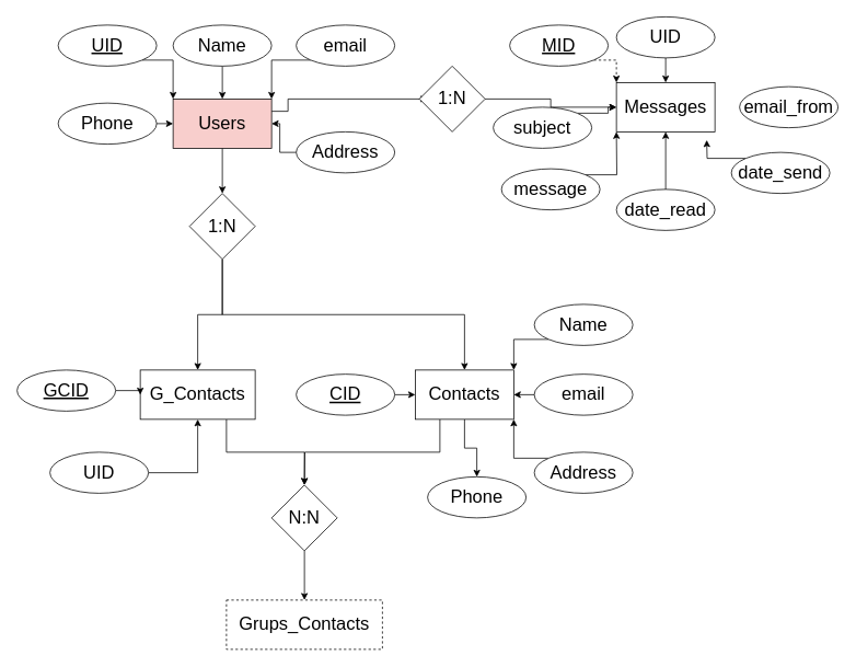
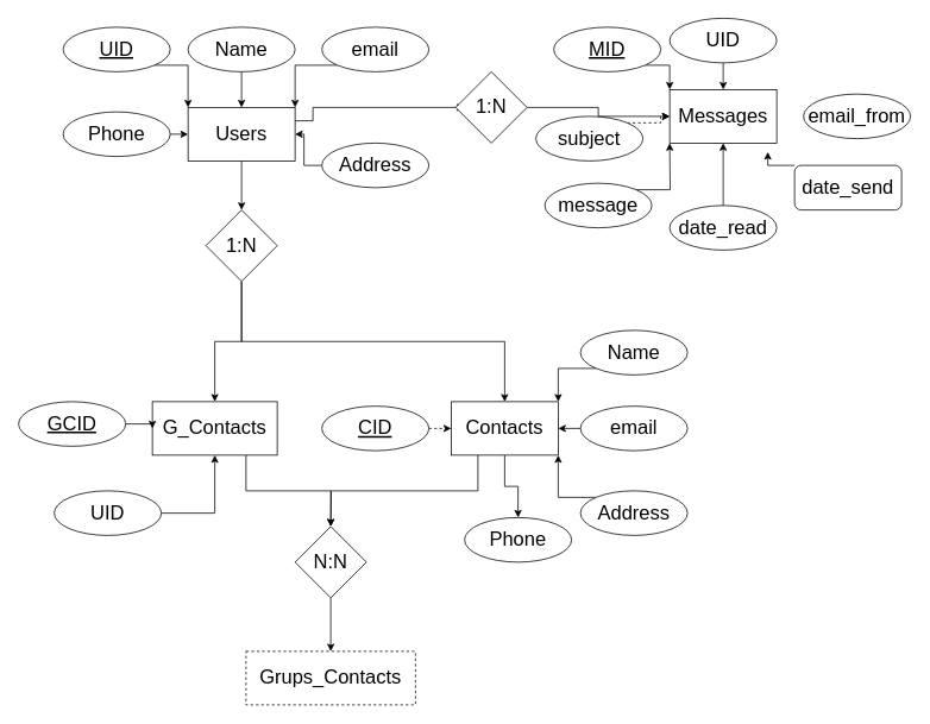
- <mxCell id="34" style="edgeStyle=orthogonalEdgeStyle;rounded=0;orthogonalLoop=1;jettySize=auto;html=1;exitX=1;exitY=1;exitDx=0;exitDy=0;entryX=0;entryY=0;entryDx=0;entryDy=0;fontSize=22;dashed=1;" edge="1" parent="1" source="35" target="7"><mxGeometry relative="1" as="geometry" /></mxCell>
+ <mxCell id="34" style="edgeStyle=orthogonalEdgeStyle;rounded=0;orthogonalLoop=1;jettySize=auto;html=1;exitX=1;exitY=1;exitDx=0;exitDy=0;entryX=0;entryY=0;entryDx=0;entryDy=0;fontSize=22;" edge="1" parent="1" source="35" target="7"><mxGeometry relative="1" as="geometry" /></mxCell>
- <mxCell id="25" style="edgeStyle=orthogonalEdgeStyle;rounded=0;orthogonalLoop=1;jettySize=auto;html=1;exitX=1;exitY=0;exitDx=0;exitDy=0;entryX=0;entryY=0.5;entryDx=0;entryDy=0;fontSize=22;" edge="1" parent="1" source="26" target="7"><mxGeometry relative="1" as="geometry" /></mxCell>
+ <mxCell id="25" style="edgeStyle=orthogonalEdgeStyle;rounded=0;orthogonalLoop=1;jettySize=auto;html=1;exitX=1;exitY=0;exitDx=0;exitDy=0;entryX=0;entryY=0.5;entryDx=0;entryDy=0;fontSize=22;dashed=1;" edge="1" parent="1" source="26" target="7"><mxGeometry relative="1" as="geometry" /></mxCell>
- <mxCell id="4" value="&lt;font style=&quot;font-size: 22px;&quot;&gt;Users&lt;/font&gt;" style="rounded=0;whiteSpace=wrap;html=1;fillColor=#f8cecc;" vertex="1" parent="1"><mxGeometry x="210" y="120" width="120" height="60" as="geometry" /></mxCell>
+ <mxCell id="4" value="&lt;font style=&quot;font-size: 22px;&quot;&gt;Users&lt;/font&gt;" style="rounded=0;whiteSpace=wrap;html=1;" vertex="1" parent="1"><mxGeometry x="210" y="120" width="120" height="60" as="geometry" /></mxCell>
- <mxCell id="22" value="date_send" style="ellipse;whiteSpace=wrap;html=1;fontSize=22;" vertex="1" parent="1"><mxGeometry x="890" y="185" width="120" height="50" as="geometry" /></mxCell>
+ <mxCell id="22" value="date_send" style="whiteSpace=wrap;html=1;fontSize=22;rounded=1;" vertex="1" parent="1"><mxGeometry x="890" y="185" width="120" height="50" as="geometry" /></mxCell>
- <mxCell id="50" style="edgeStyle=orthogonalEdgeStyle;rounded=0;orthogonalLoop=1;jettySize=auto;html=1;exitX=1;exitY=0.5;exitDx=0;exitDy=0;entryX=0;entryY=0.5;entryDx=0;entryDy=0;fontSize=22;" edge="1" parent="1" source="51" target="40"><mxGeometry relative="1" as="geometry" /></mxCell>
+ <mxCell id="50" style="edgeStyle=orthogonalEdgeStyle;rounded=0;orthogonalLoop=1;jettySize=auto;html=1;exitX=1;exitY=0.5;exitDx=0;exitDy=0;entryX=0;entryY=0.5;entryDx=0;entryDy=0;fontSize=22;dashed=1;" edge="1" parent="1" source="51" target="40"><mxGeometry relative="1" as="geometry" /></mxCell>
